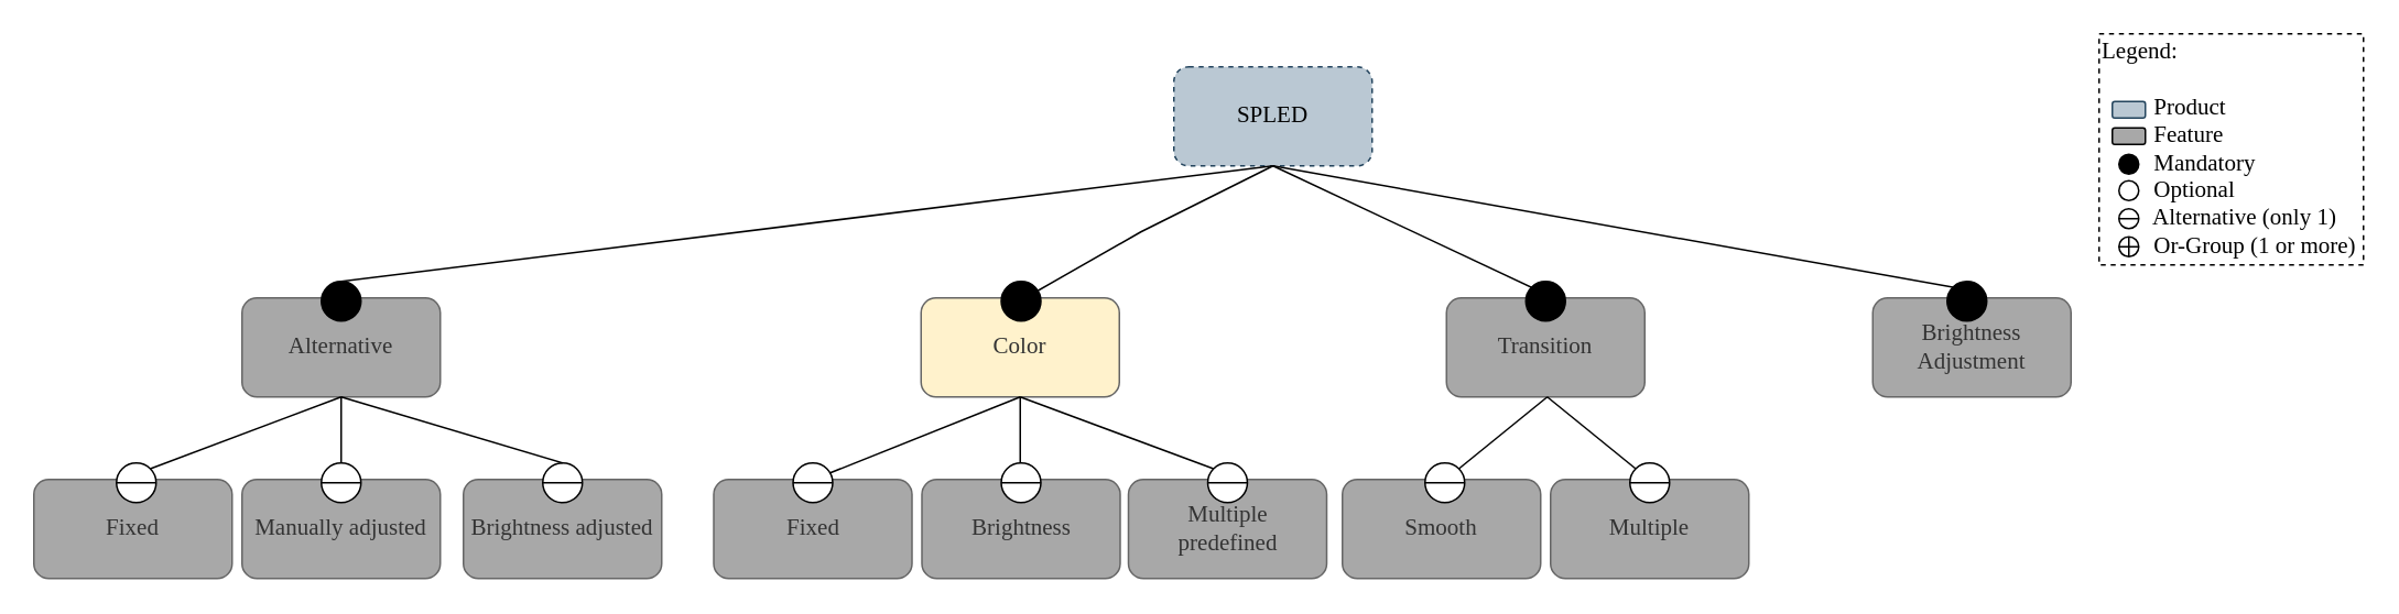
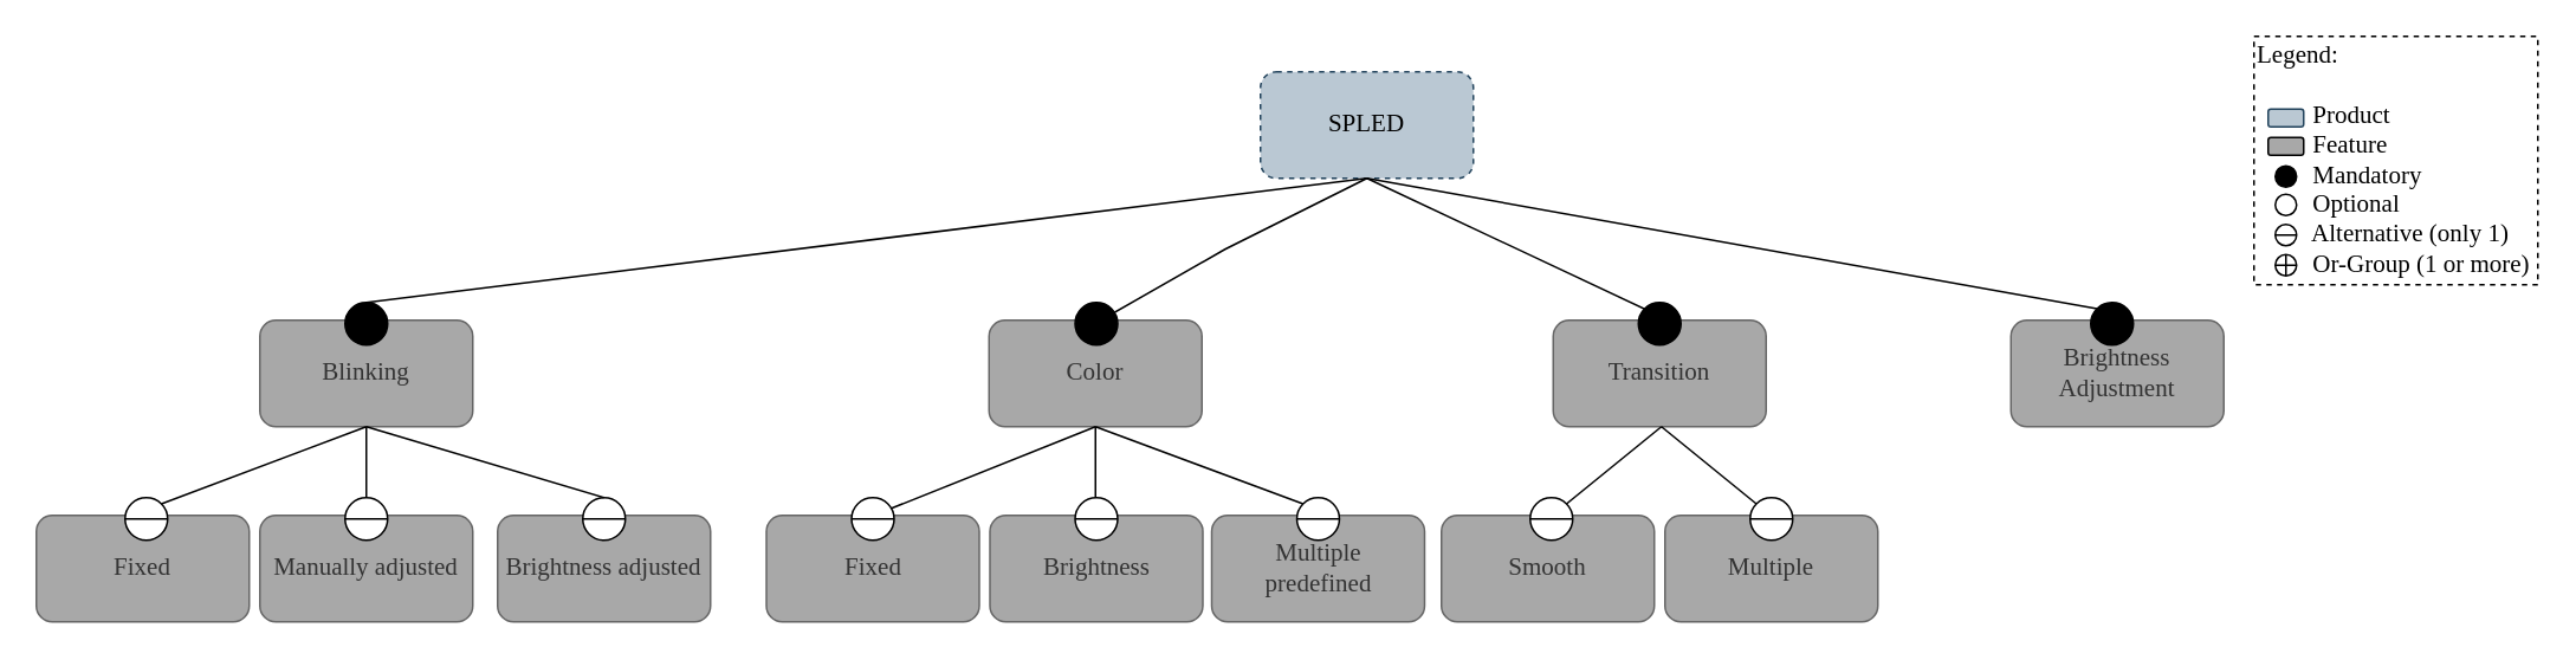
- <mxCell id="3" value="Alternative" style="whiteSpace=wrap;html=1;rounded=1;shadow=0;labelBackgroundColor=none;strokeWidth=1;fontFamily=Times New Roman;fontSize=14;align=center;fillColor=#A8A8A8;strokeColor=#666666;fontColor=#333333;" parent="1" vertex="1"><mxGeometry x="146" y="180" width="120" height="60" as="geometry" /></mxCell>
+ <mxCell id="3" value="Blinking" style="whiteSpace=wrap;html=1;rounded=1;shadow=0;labelBackgroundColor=none;strokeWidth=1;fontFamily=Times New Roman;fontSize=14;align=center;fillColor=#A8A8A8;strokeColor=#666666;fontColor=#333333;" parent="1" vertex="1"><mxGeometry x="146" y="180" width="120" height="60" as="geometry" /></mxCell>
- <mxCell id="11" value="Color" style="whiteSpace=wrap;html=1;rounded=1;shadow=0;labelBackgroundColor=none;strokeWidth=1;fontFamily=Times New Roman;fontSize=14;align=center;fillColor=#fff2cc;strokeColor=#666666;fontColor=#333333;" parent="1" vertex="1"><mxGeometry x="557" y="180" width="120" height="60" as="geometry" /></mxCell>
+ <mxCell id="11" value="Color" style="whiteSpace=wrap;html=1;rounded=1;shadow=0;labelBackgroundColor=none;strokeWidth=1;fontFamily=Times New Roman;fontSize=14;align=center;fillColor=#A8A8A8;strokeColor=#666666;fontColor=#333333;" parent="1" vertex="1"><mxGeometry x="557" y="180" width="120" height="60" as="geometry" /></mxCell>
